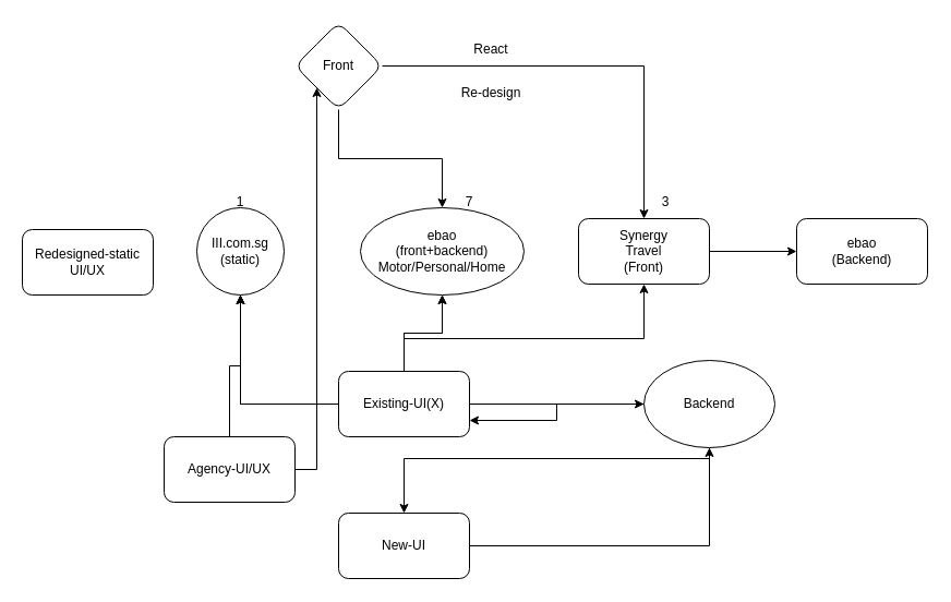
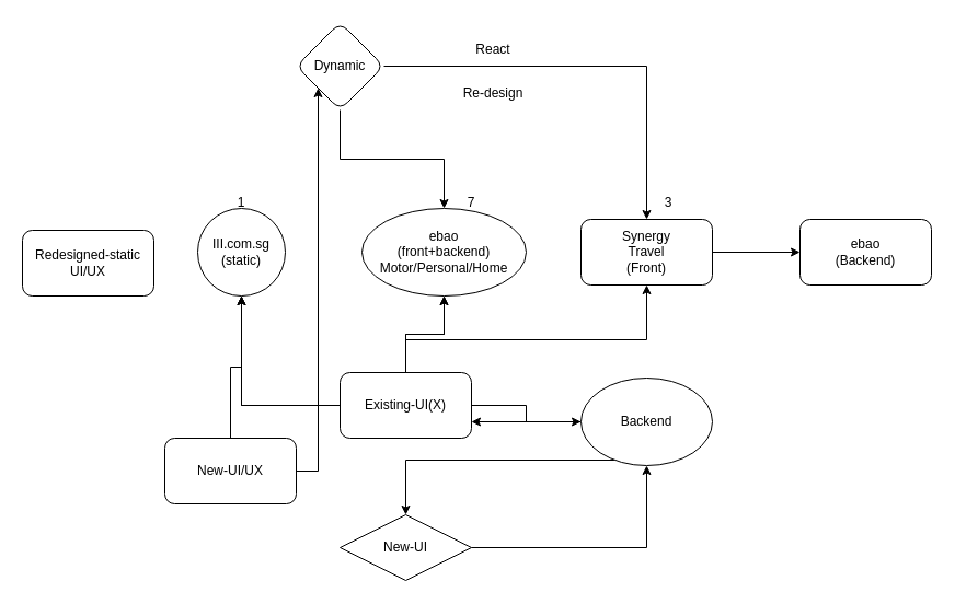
- <mxCell id="22" value="Front" style="rhombus;whiteSpace=wrap;html=1;rounded=1;" vertex="1" parent="1"><mxGeometry x="270" y="20" width="80" height="80" as="geometry" /></mxCell>
+ <mxCell id="22" value="Dynamic" style="rhombus;whiteSpace=wrap;html=1;rounded=1;" vertex="1" parent="1"><mxGeometry x="270" y="20" width="80" height="80" as="geometry" /></mxCell>
- <mxCell id="11" value="Backend" style="ellipse;whiteSpace=wrap;html=1;" vertex="1" parent="1"><mxGeometry x="590" y="330" width="120" height="80" as="geometry" /></mxCell>
+ <mxCell id="11" value="Backend" style="ellipse;whiteSpace=wrap;html=1;" vertex="1" parent="1"><mxGeometry x="530" y="345" width="120" height="80" as="geometry" /></mxCell>
- <mxCell id="14" value="Agency-UI/UX" style="rounded=1;whiteSpace=wrap;html=1;" vertex="1" parent="1"><mxGeometry x="150" y="400" width="120" height="60" as="geometry" /></mxCell>
+ <mxCell id="14" value="New-UI/UX" style="rounded=1;whiteSpace=wrap;html=1;" vertex="1" parent="1"><mxGeometry x="150" y="400" width="120" height="60" as="geometry" /></mxCell>
- <mxCell id="16" value="New-UI" style="rounded=1;whiteSpace=wrap;html=1;" vertex="1" parent="1"><mxGeometry x="310" y="470" width="120" height="60" as="geometry" /></mxCell>
+ <mxCell id="16" value="New-UI" style="rhombus;whiteSpace=wrap;html=1;" vertex="1" parent="1"><mxGeometry x="310" y="470" width="120" height="60" as="geometry" /></mxCell>
